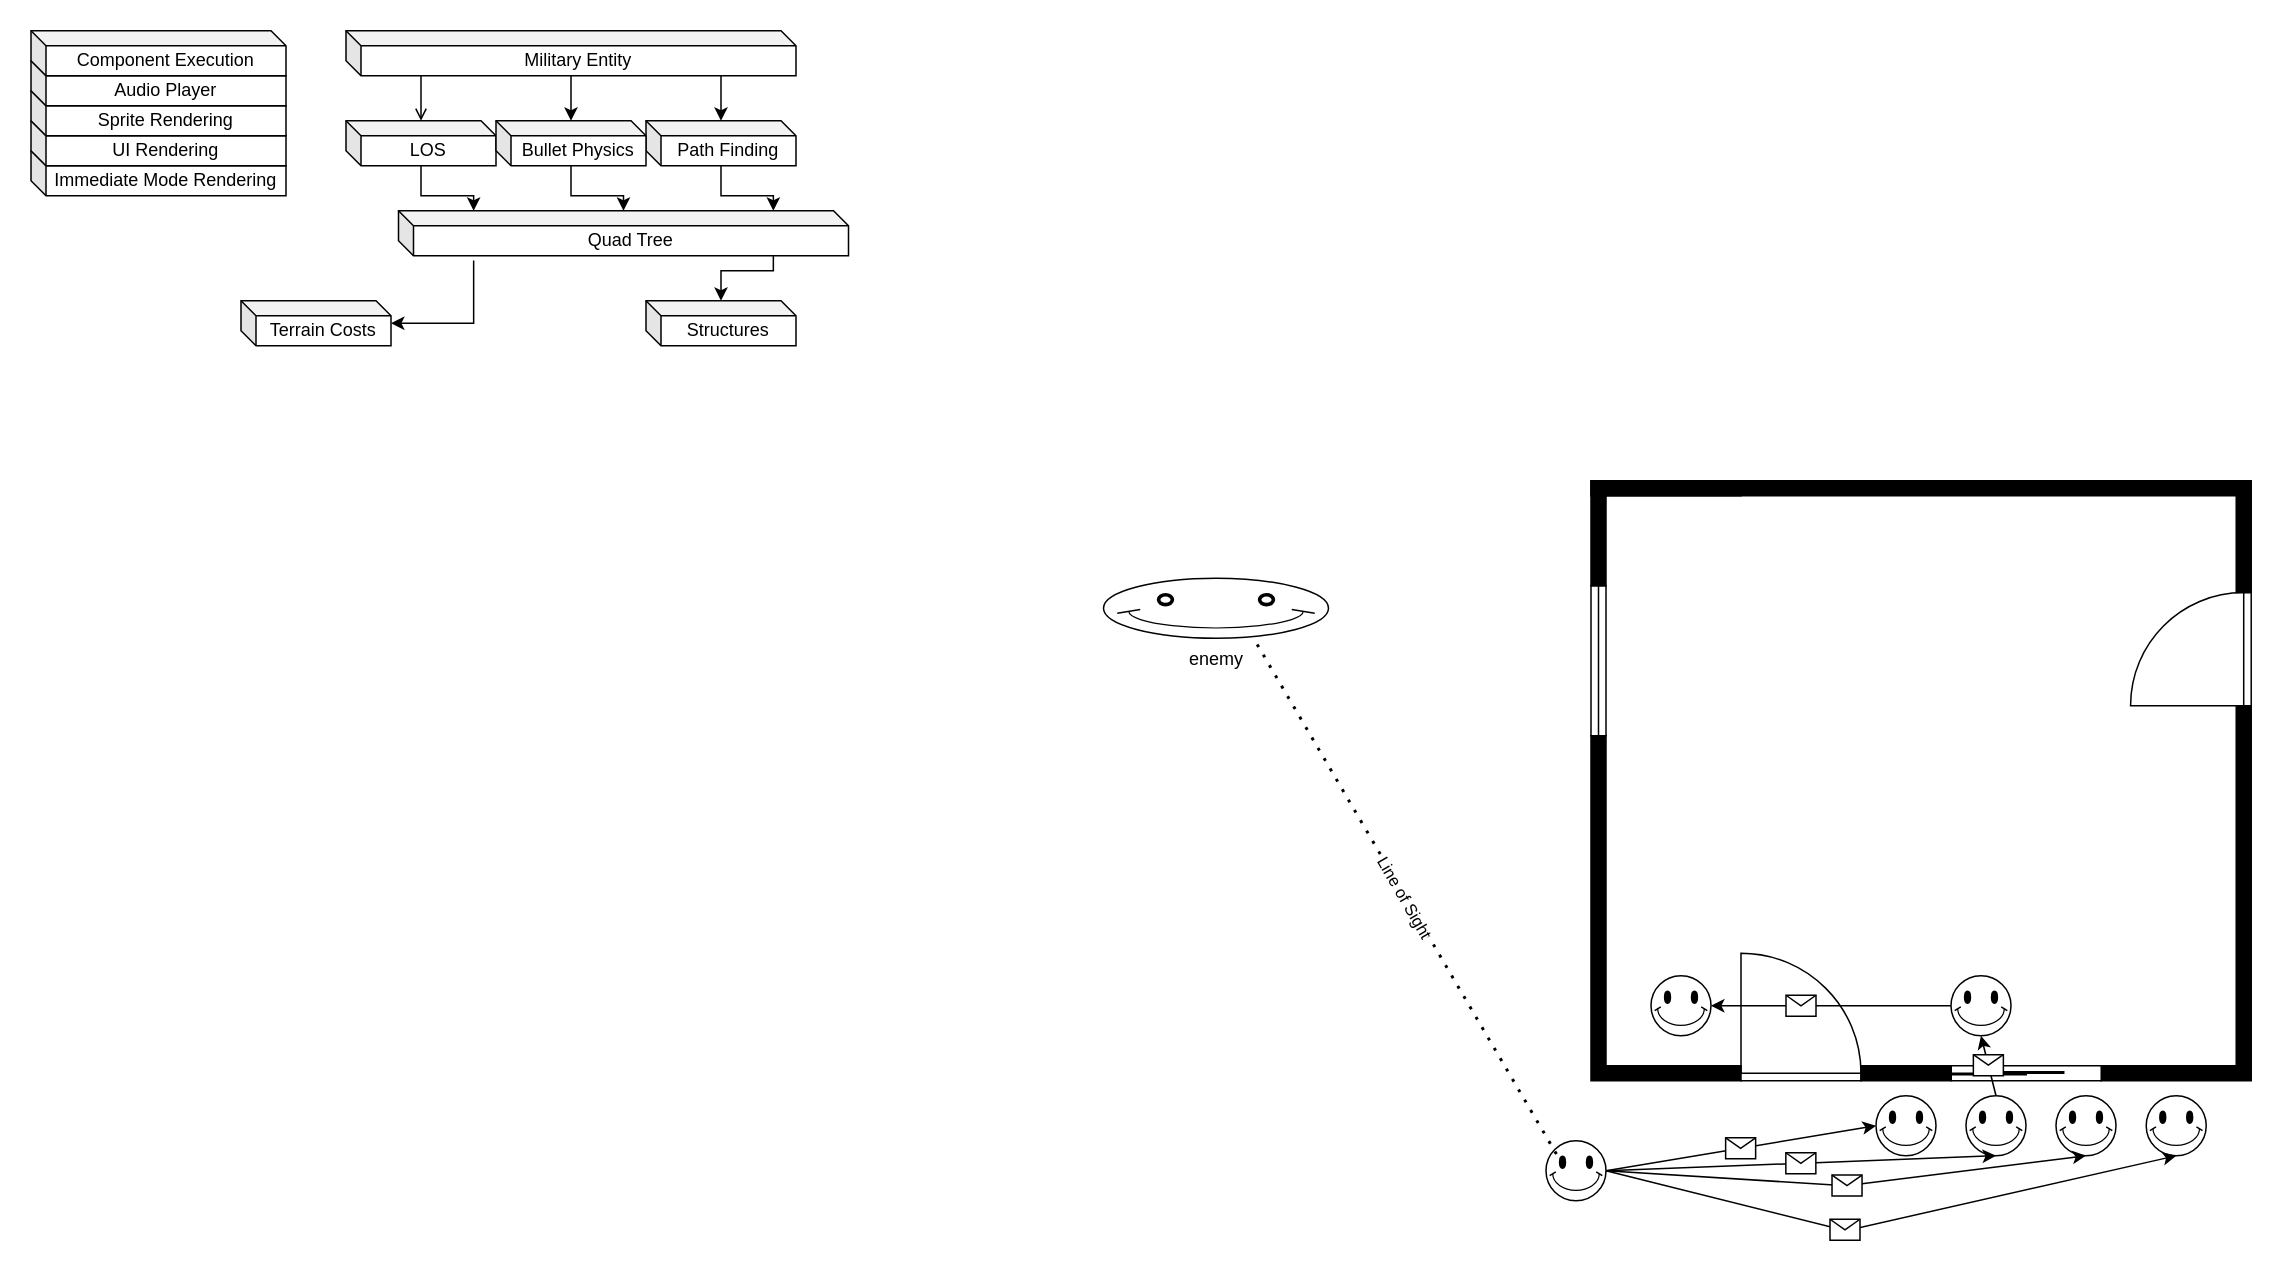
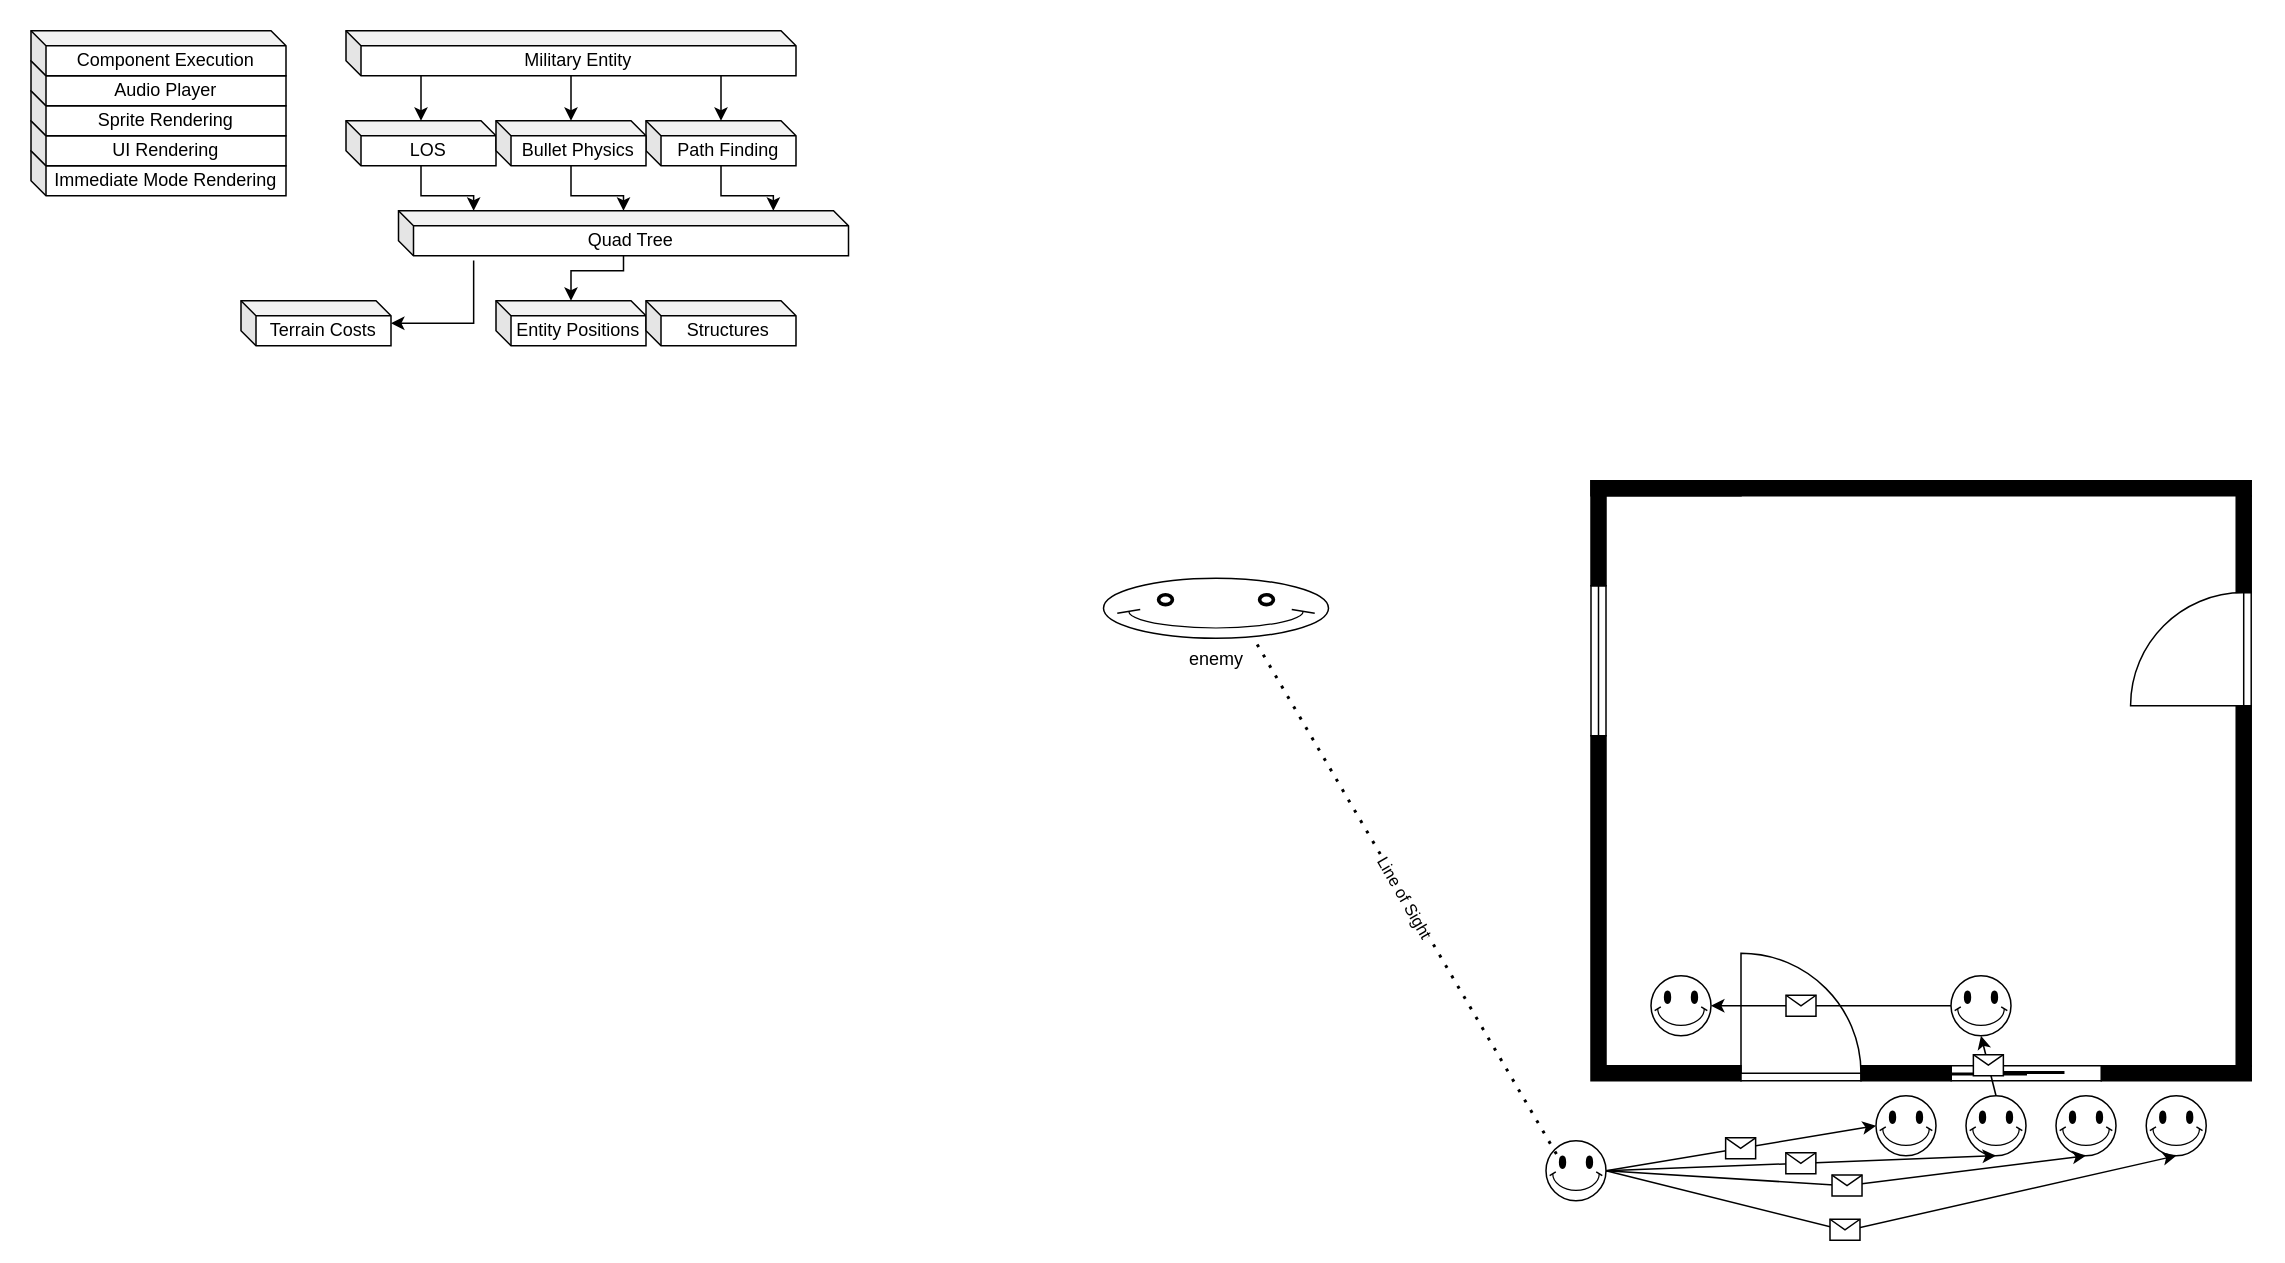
- <mxCell id="2" style="edgeStyle=orthogonalEdgeStyle;rounded=0;orthogonalLoop=1;jettySize=auto;html=1;endArrow=open;" edge="1" parent="1" source="5" target="6"><mxGeometry relative="1" as="geometry"><Array as="points"><mxPoint x="280" y="70" /><mxPoint x="280" y="70" /></Array></mxGeometry></mxCell>
+ <mxCell id="2" style="edgeStyle=orthogonalEdgeStyle;rounded=0;orthogonalLoop=1;jettySize=auto;html=1;" edge="1" parent="1" source="5" target="6"><mxGeometry relative="1" as="geometry"><Array as="points"><mxPoint x="280" y="70" /><mxPoint x="280" y="70" /></Array></mxGeometry></mxCell>
+ <mxCell id="17" style="edgeStyle=orthogonalEdgeStyle;rounded=0;orthogonalLoop=1;jettySize=auto;html=1;entryX=0.5;entryY=1;entryDx=0;entryDy=0;entryPerimeter=0;startArrow=classic;startFill=1;endArrow=none;endFill=0;" edge="1" parent="1" source="14" target="8"><mxGeometry relative="1" as="geometry" /></mxCell>
- <mxCell id="18" style="edgeStyle=orthogonalEdgeStyle;rounded=0;orthogonalLoop=1;jettySize=auto;html=1;entryX=0.833;entryY=1;entryDx=0;entryDy=0;entryPerimeter=0;startArrow=classic;startFill=1;endArrow=none;endFill=0;" edge="1" parent="1" source="15" target="8"><mxGeometry relative="1" as="geometry" /></mxCell>
+ <mxCell id="14" value="Entity Positions" style="shape=cube;whiteSpace=wrap;html=1;boundedLbl=1;backgroundOutline=1;darkOpacity=0.05;darkOpacity2=0.1;size=10;" vertex="1" parent="1"><mxGeometry x="330" y="200" width="100" height="30" as="geometry" /></mxCell>
